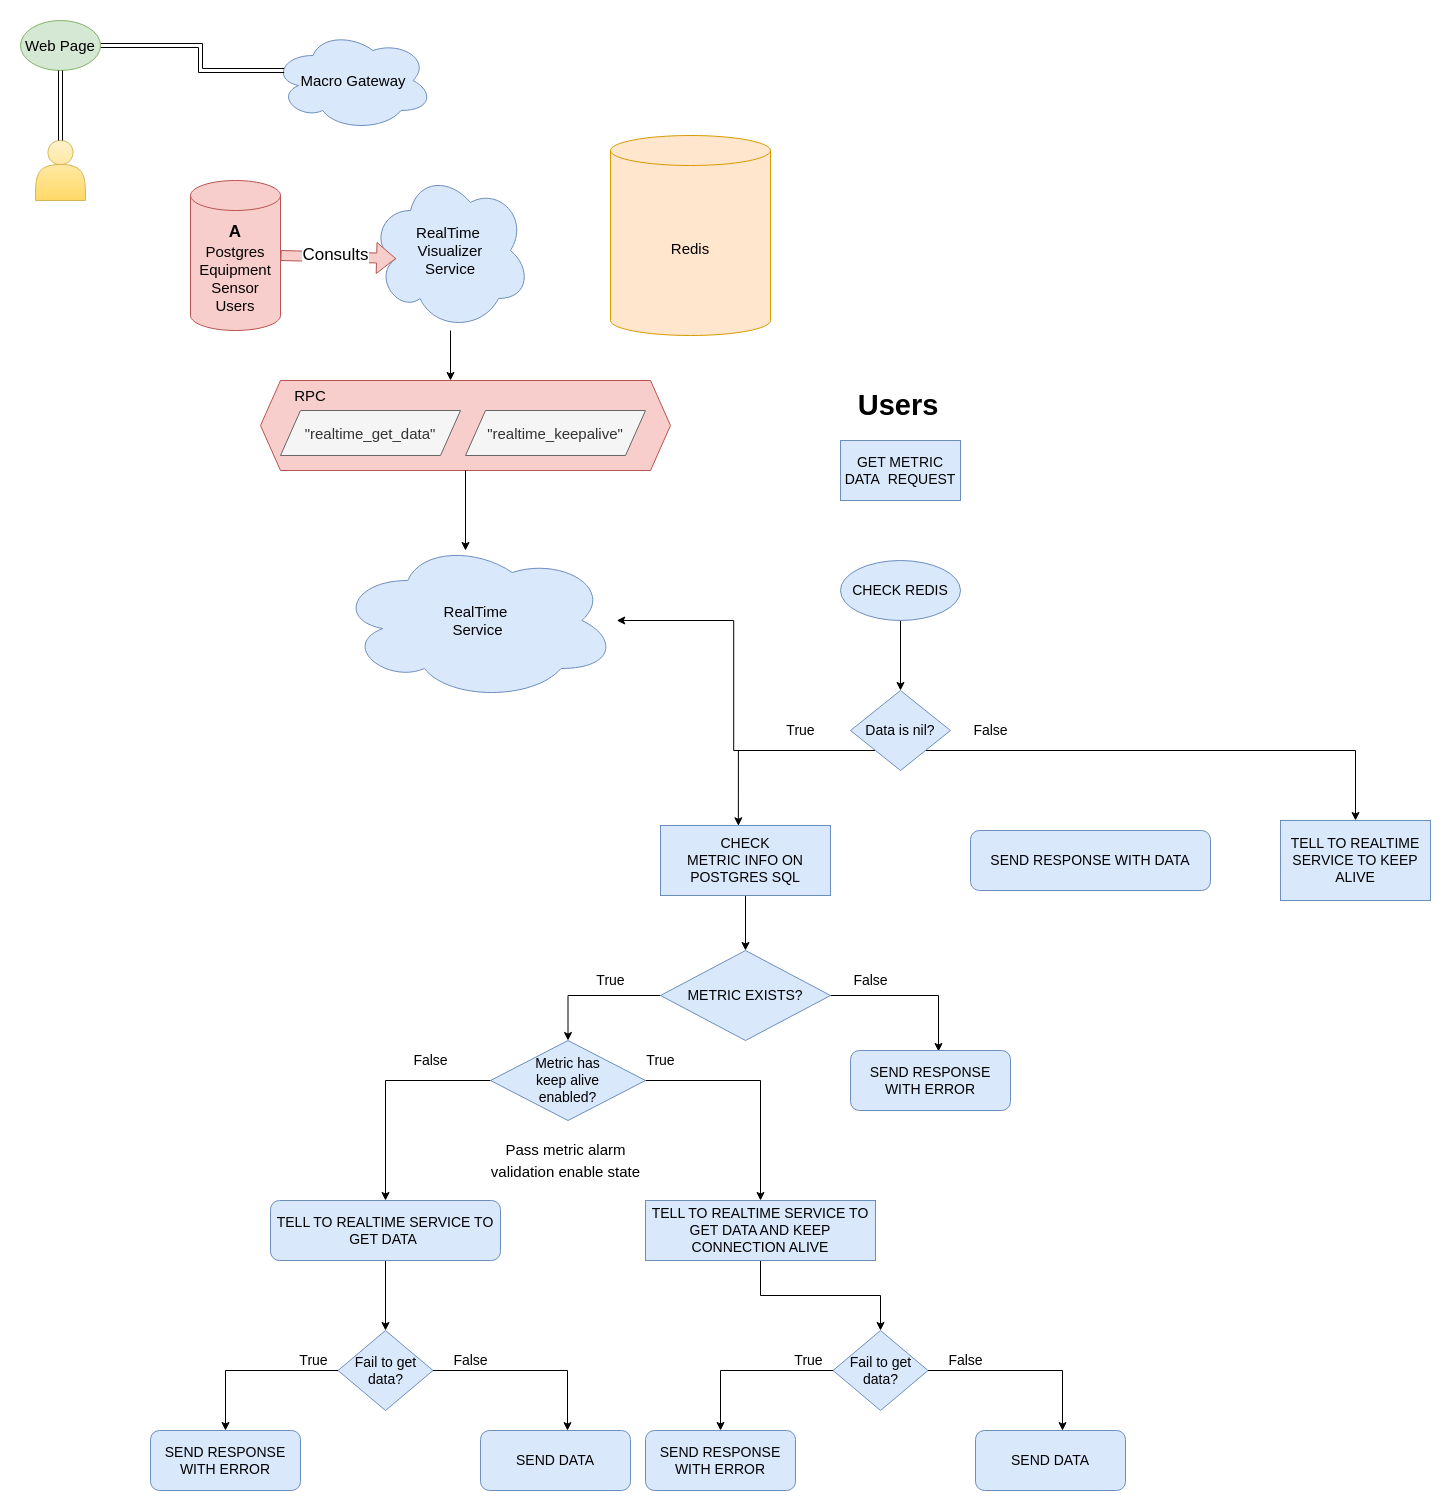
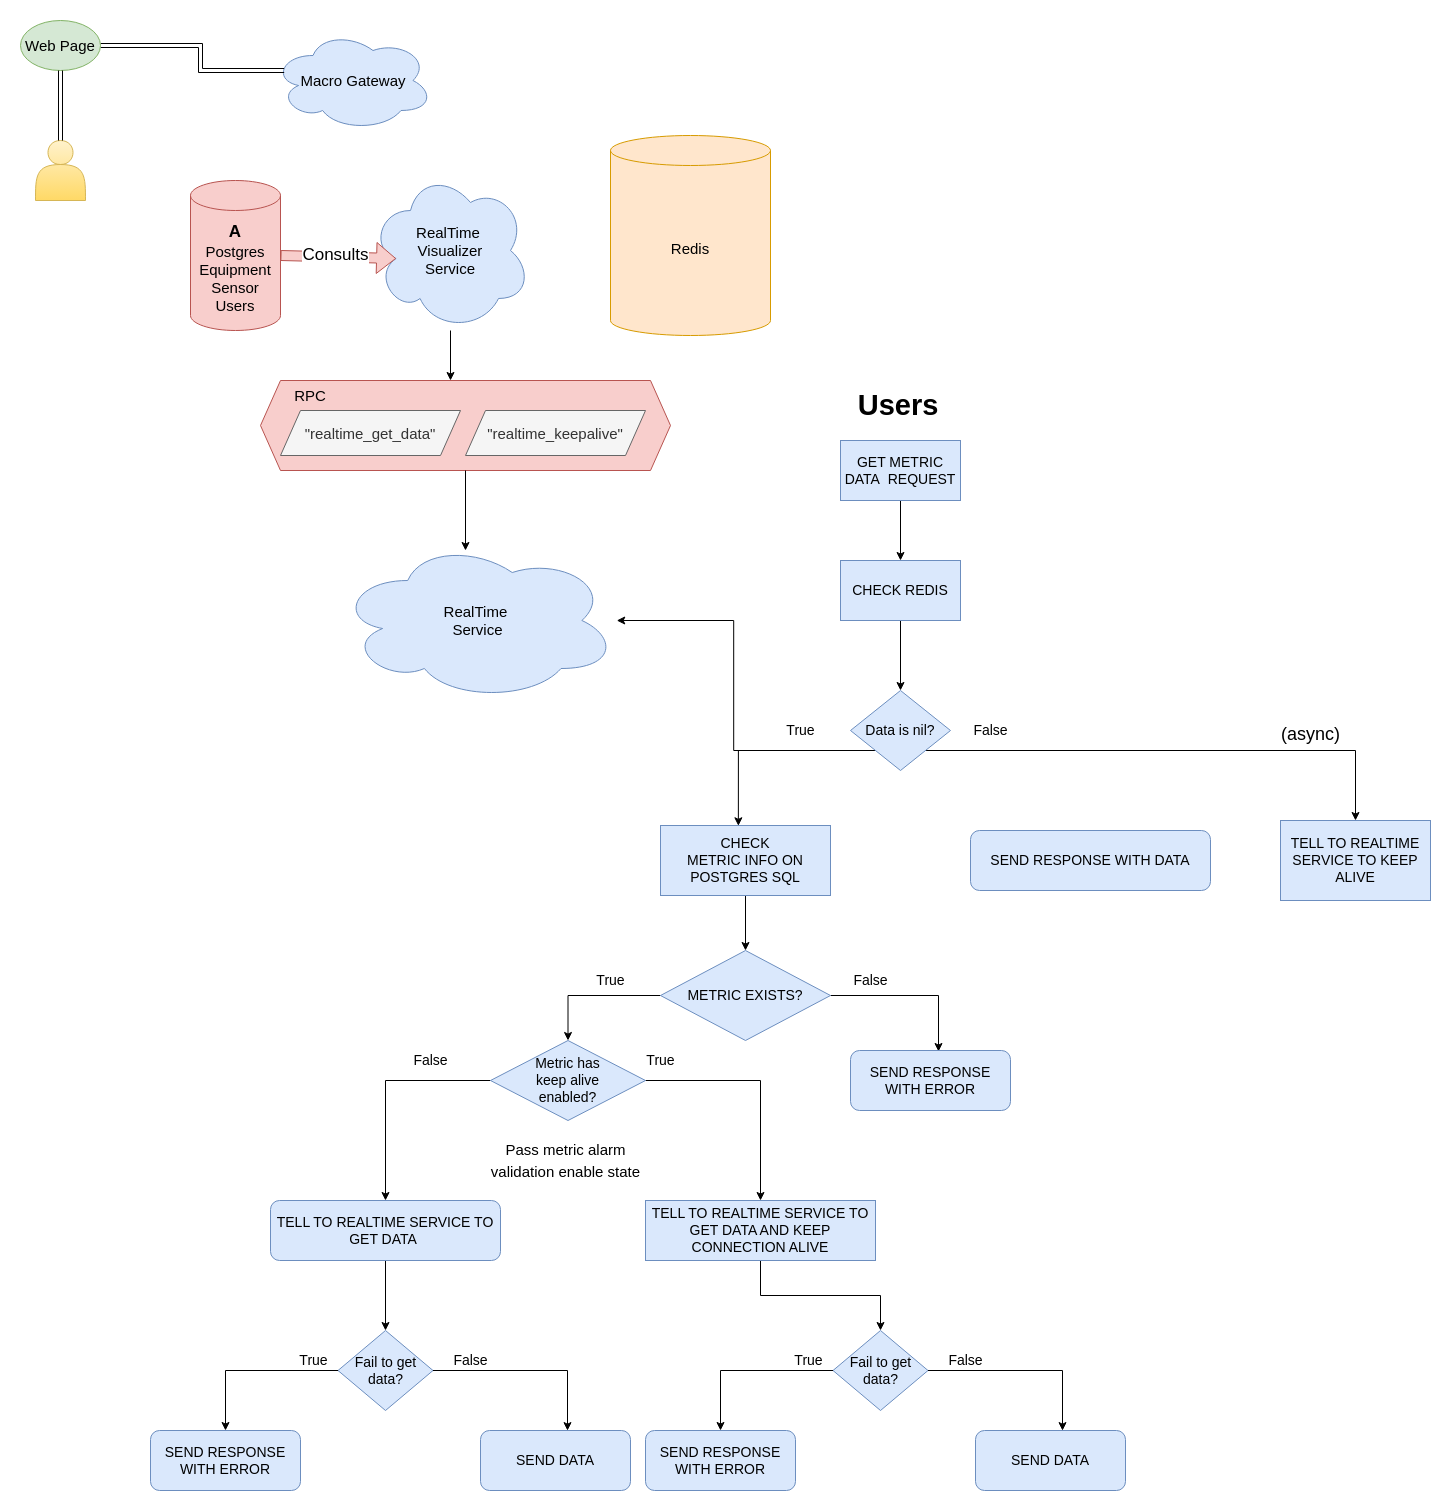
+ <mxCell id="18" style="edgeStyle=orthogonalEdgeStyle;rounded=0;orthogonalLoop=1;jettySize=auto;html=1;entryX=0.5;entryY=0;entryDx=0;entryDy=0;fontSize=14;" parent="1" source="19" target="21" edge="1"><mxGeometry relative="1" as="geometry" /></mxCell>
- <mxCell id="21" value="CHECK REDIS" style="ellipse;whiteSpace=wrap;html=1;fontSize=14;fillColor=#dae8fc;strokeColor=#6c8ebf;" parent="1" vertex="1"><mxGeometry x="840" y="560" width="120" height="60" as="geometry" /></mxCell>
+ <mxCell id="21" value="CHECK REDIS" style="rounded=0;whiteSpace=wrap;html=1;fontSize=14;fillColor=#dae8fc;strokeColor=#6c8ebf;" parent="1" vertex="1"><mxGeometry x="840" y="560" width="120" height="60" as="geometry" /></mxCell>
+ <mxCell id="62" value="&lt;font style=&quot;font-size: 18px;&quot;&gt;(async)&lt;/font&gt;" style="text;html=1;align=center;verticalAlign=middle;resizable=0;points=[];autosize=1;strokeColor=none;fillColor=none;fontSize=29;" parent="1" vertex="1"><mxGeometry x="1270" y="705" width="80" height="50" as="geometry" /></mxCell>
